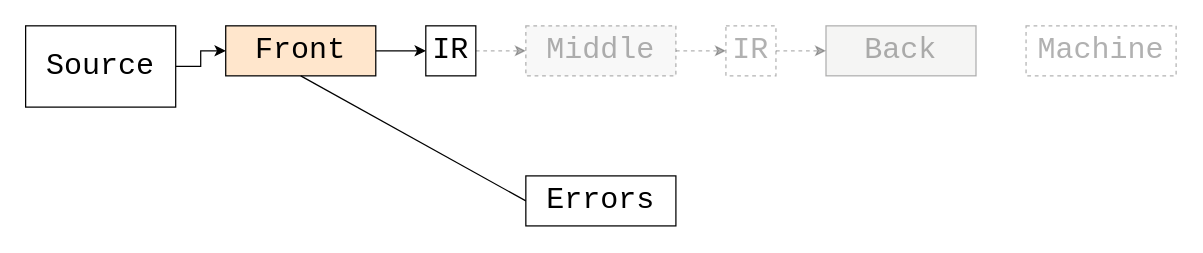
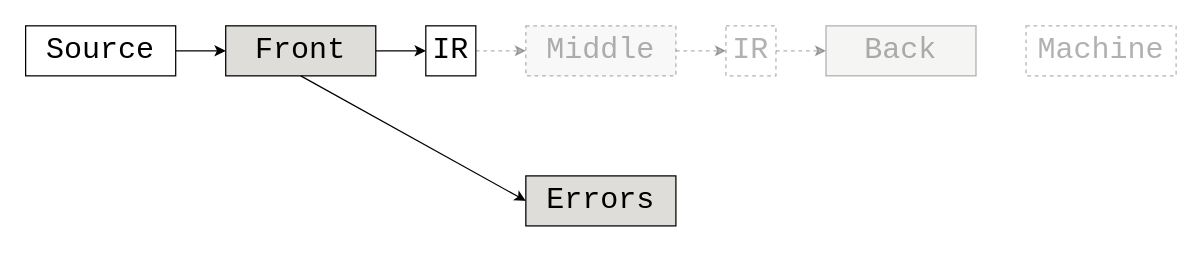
- <mxCell id="5" value="Front" style="rounded=0;whiteSpace=wrap;html=1;fontSize=24;fontFamily=Courier New;labelBackgroundColor=none;fillColor=#ffe6cc;fontStyle=0;strokeWidth=1;" parent="1" vertex="1"><mxGeometry x="180" y="20" width="120" height="40" as="geometry" /></mxCell>
+ <mxCell id="5" value="Front" style="rounded=0;whiteSpace=wrap;html=1;fontSize=24;fontFamily=Courier New;labelBackgroundColor=none;fillColor=#deddda;fontStyle=0;strokeWidth=1;" parent="1" vertex="1"><mxGeometry x="180" y="20" width="120" height="40" as="geometry" /></mxCell>
- <mxCell id="3" value="Source" style="rounded=0;whiteSpace=wrap;html=1;fontSize=24;fontFamily=Courier New;" parent="1" vertex="1"><mxGeometry x="20" y="20" width="120" height="65" as="geometry" /></mxCell>
+ <mxCell id="3" value="Source" style="rounded=0;whiteSpace=wrap;html=1;fontSize=24;fontFamily=Courier New;" parent="1" vertex="1"><mxGeometry x="20" y="20" width="120" height="40" as="geometry" /></mxCell>
- <mxCell id="15" value="" style="endArrow=none;html=1;rounded=0;exitX=0.5;exitY=1;exitDx=0;exitDy=0;entryX=0;entryY=0.5;entryDx=0;entryDy=0;" parent="1" source="5" target="14" edge="1"><mxGeometry width="50" height="50" relative="1" as="geometry"><mxPoint x="530" y="-50" as="sourcePoint" /><mxPoint x="580" y="-100" as="targetPoint" /></mxGeometry></mxCell>
+ <mxCell id="15" value="" style="endArrow=classic;html=1;rounded=0;exitX=0.5;exitY=1;exitDx=0;exitDy=0;entryX=0;entryY=0.5;entryDx=0;entryDy=0;" parent="1" source="5" target="14" edge="1"><mxGeometry width="50" height="50" relative="1" as="geometry"><mxPoint x="530" y="-50" as="sourcePoint" /><mxPoint x="580" y="-100" as="targetPoint" /></mxGeometry></mxCell>
- <mxCell id="14" value="Errors" style="rounded=0;whiteSpace=wrap;html=1;fontSize=24;fontFamily=Courier New;" parent="1" vertex="1"><mxGeometry x="420" y="140" width="120" height="40" as="geometry" /></mxCell>
+ <mxCell id="14" value="Errors" style="rounded=0;whiteSpace=wrap;html=1;fontSize=24;fontFamily=Courier New;fillColor=#deddda;" parent="1" vertex="1"><mxGeometry x="420" y="140" width="120" height="40" as="geometry" /></mxCell>
